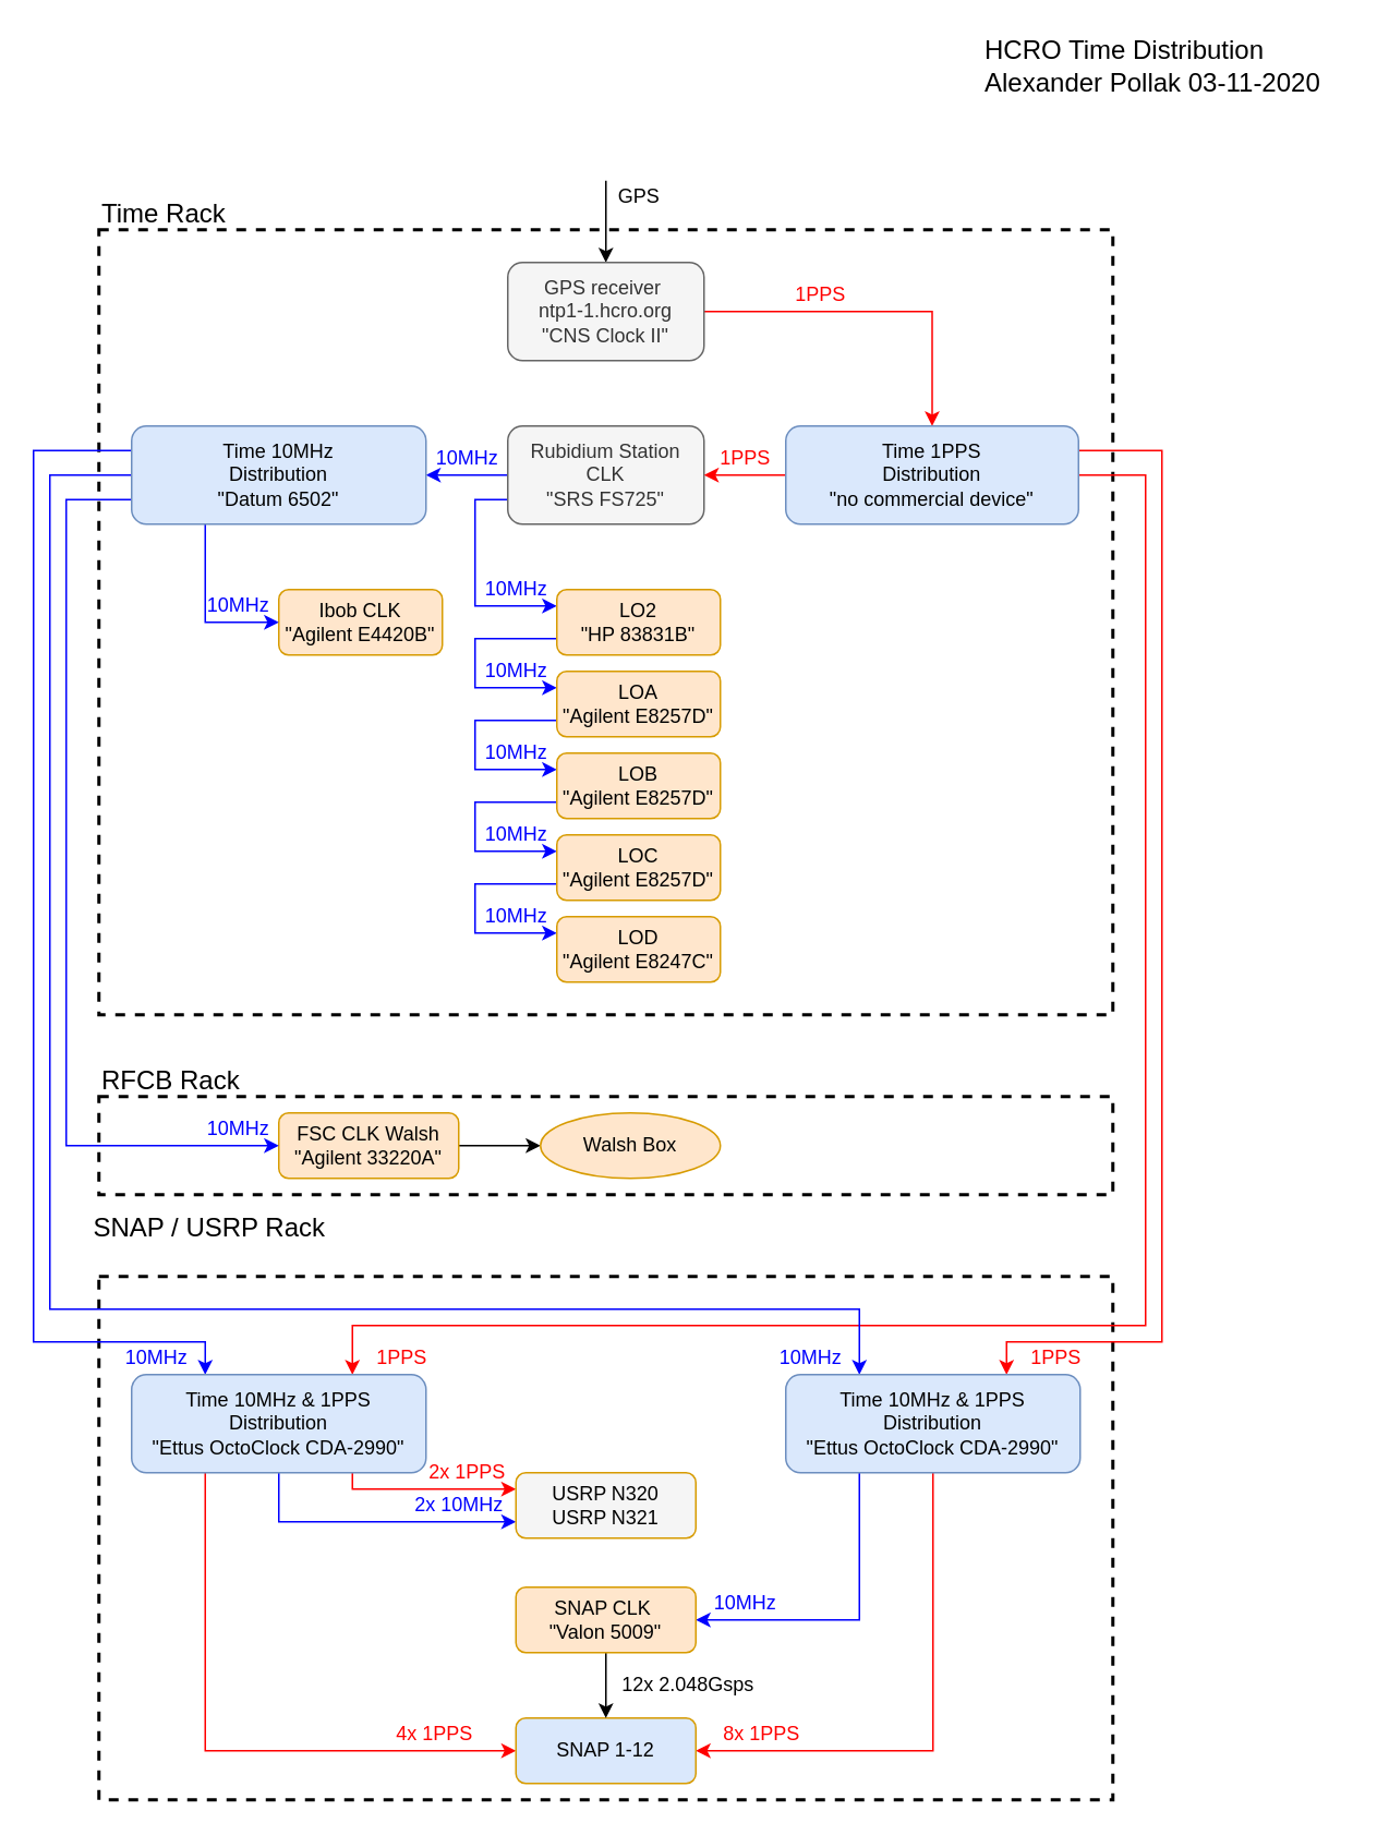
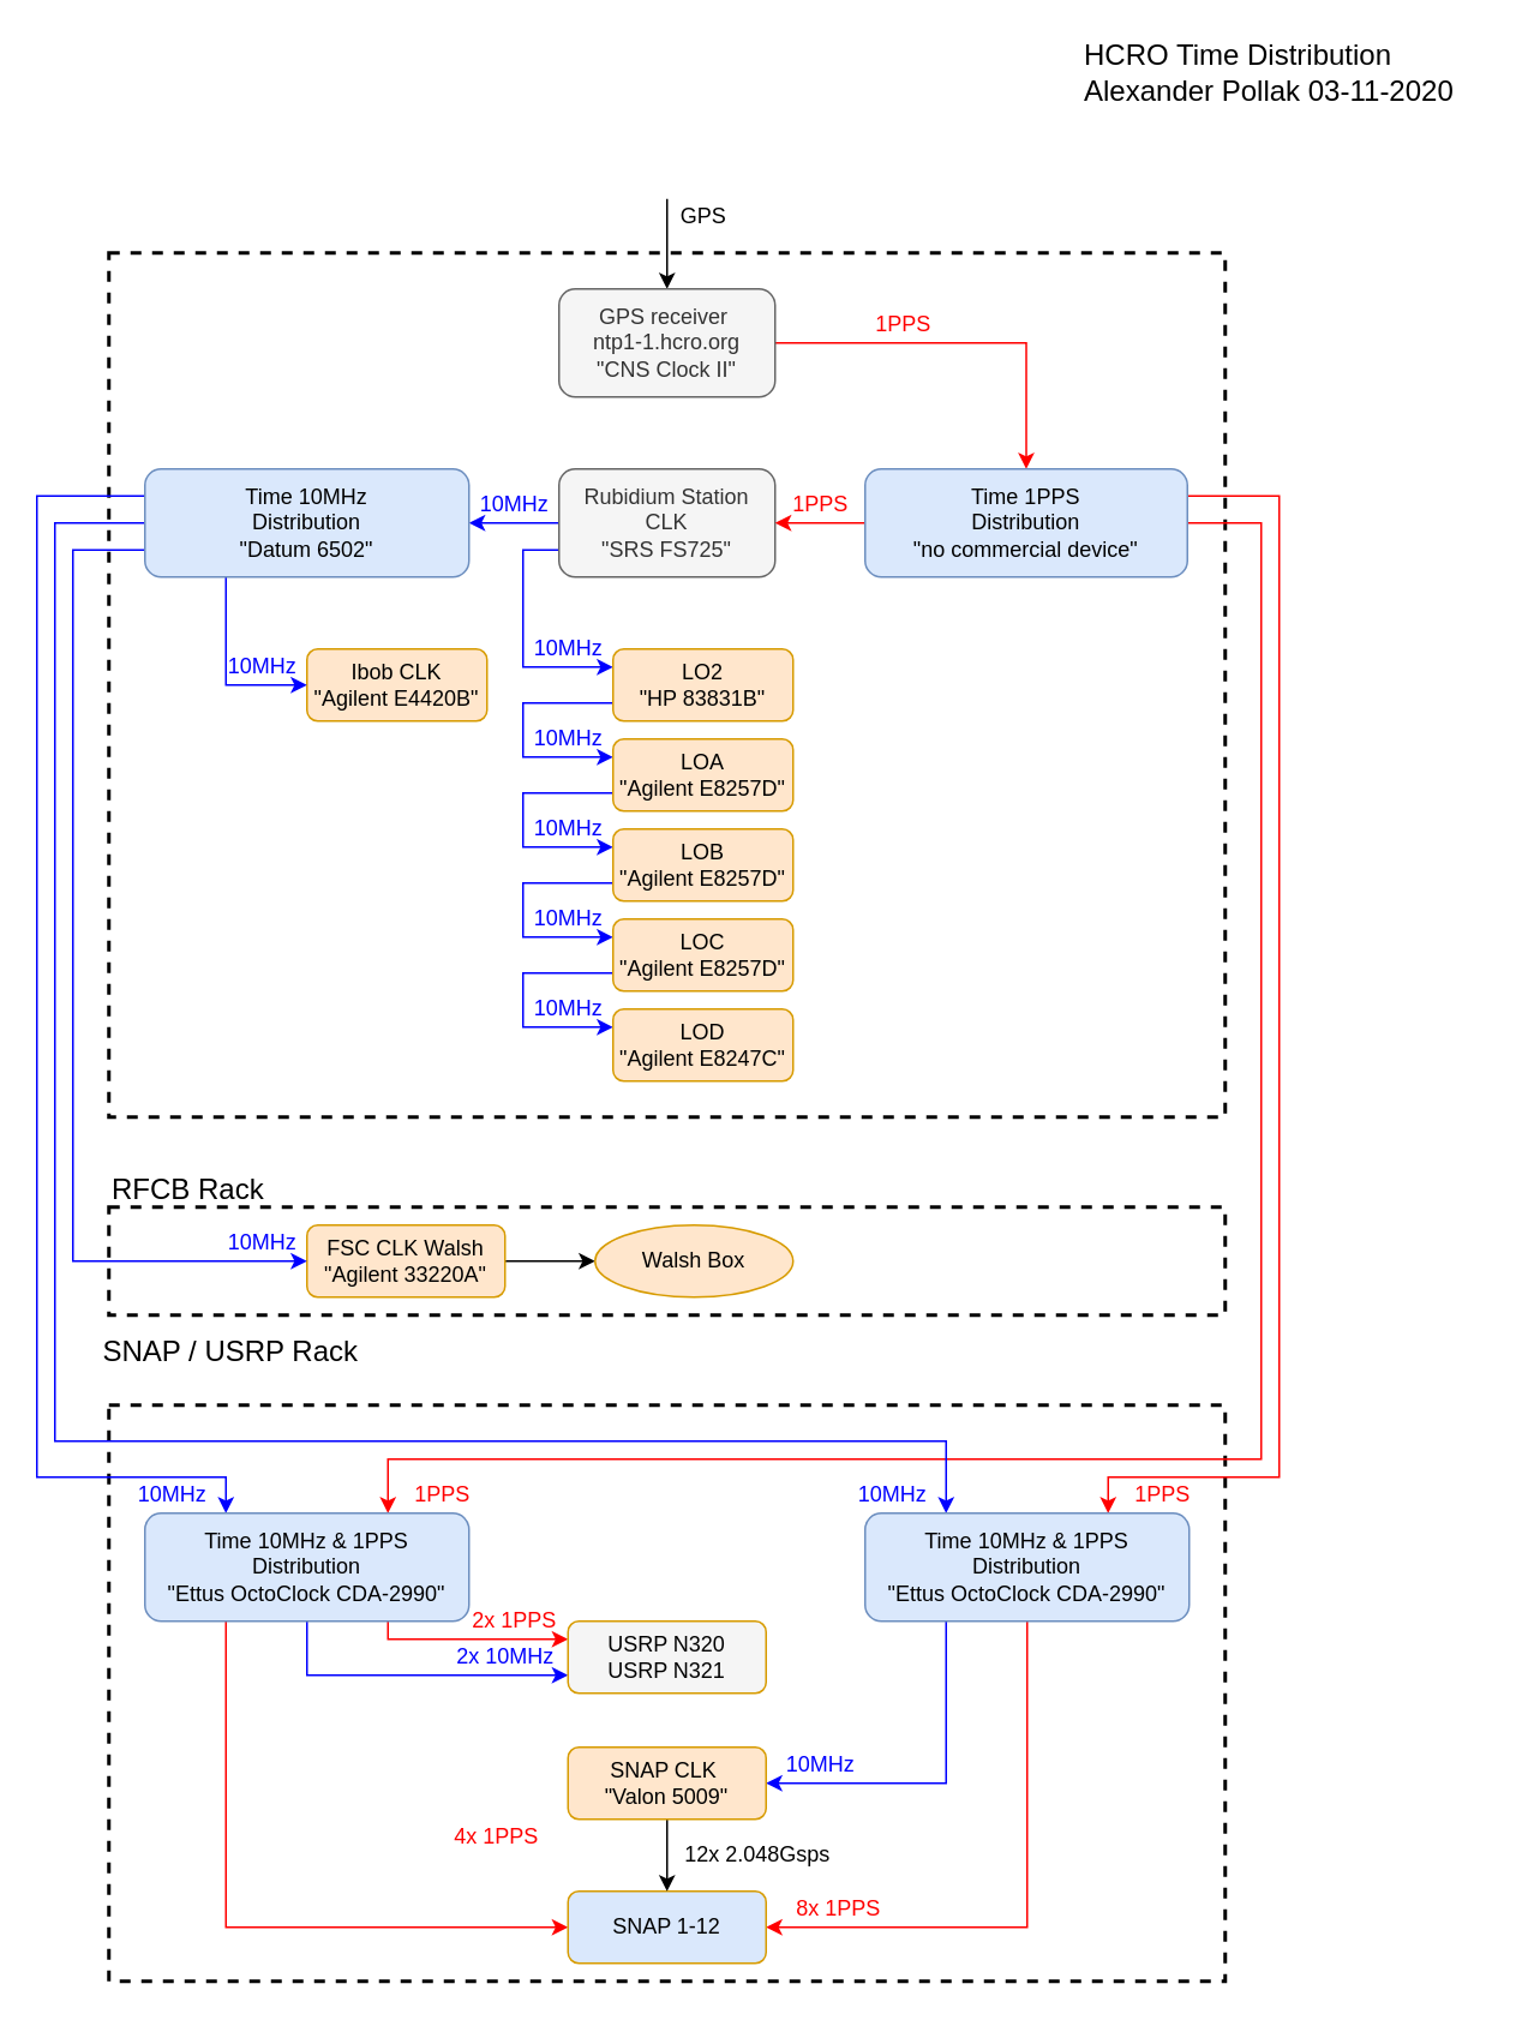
- <mxCell id="51" value="Time Rack" style="text;html=1;align=left;verticalAlign=middle;resizable=0;points=[];autosize=1;fontSize=16;" vertex="1" parent="1"><mxGeometry x="60" y="120" width="90" height="20" as="geometry" /></mxCell>
- <mxCell id="65" value="4x 1PPS" style="text;html=1;align=center;verticalAlign=middle;resizable=0;points=[];autosize=1;fontColor=#FF0000;" vertex="1" parent="1"><mxGeometry x="235" y="1050" width="60" height="20" as="geometry" /></mxCell>
+ <mxCell id="65" value="4x 1PPS" style="text;html=1;align=center;verticalAlign=middle;resizable=0;points=[];autosize=1;fontColor=#FF0000;" vertex="1" parent="1"><mxGeometry x="245" y="1010" width="60" height="20" as="geometry" /></mxCell>
